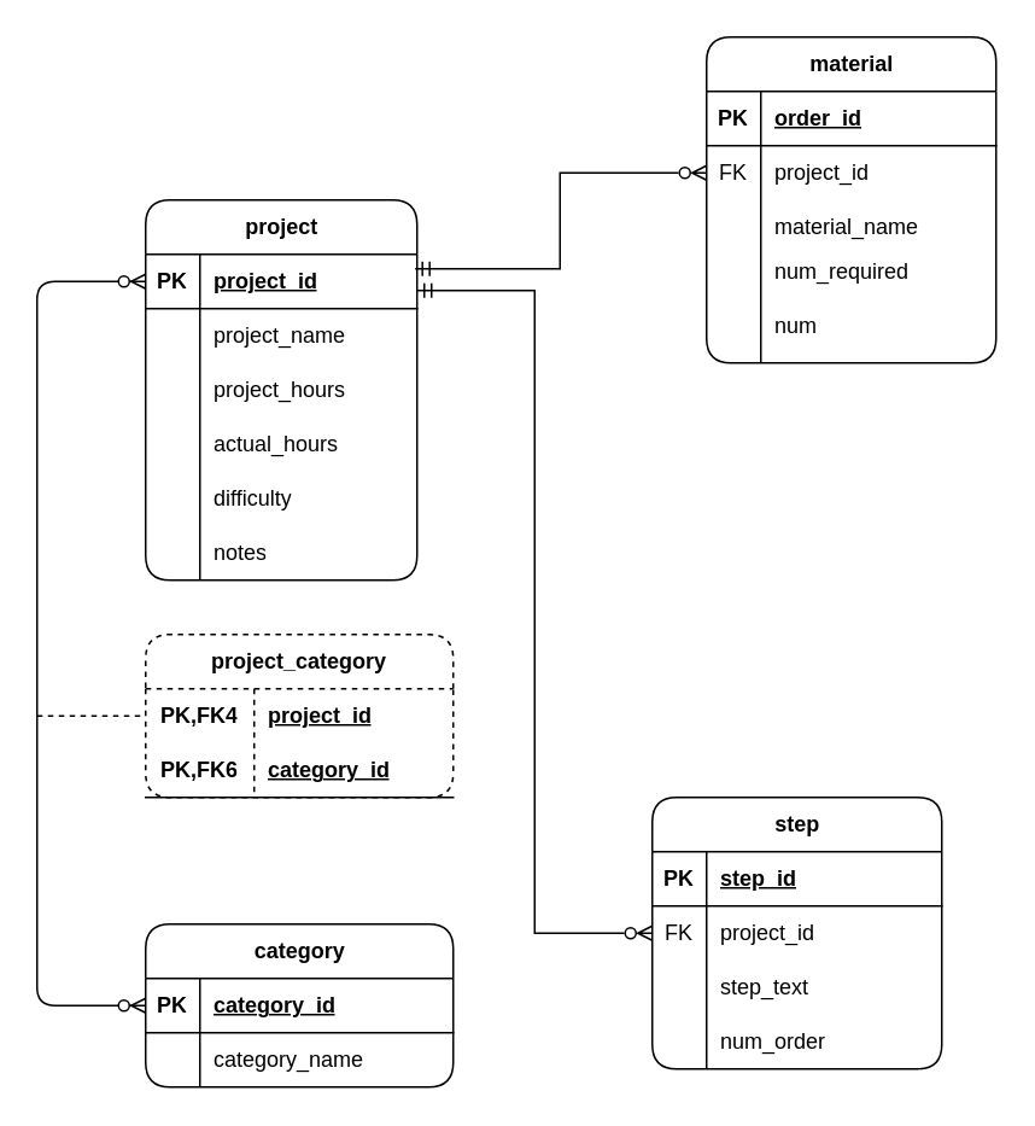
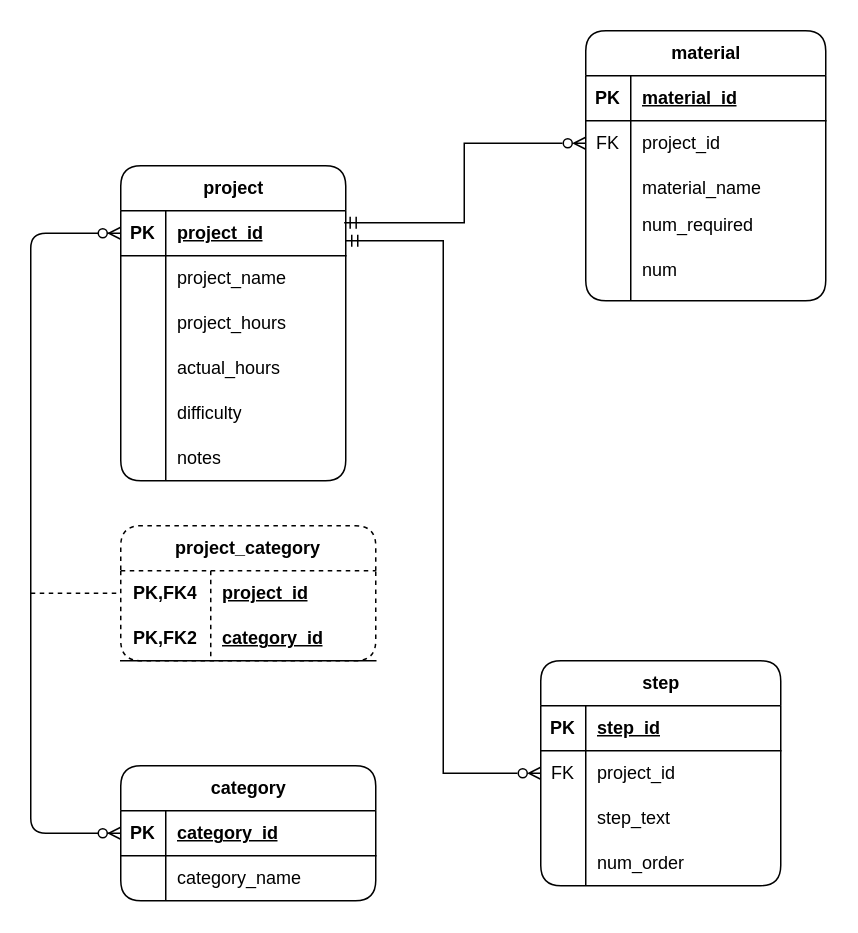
- <mxCell id="24" value="order_id" style="shape=partialRectangle;connectable=0;fillColor=none;top=0;left=0;bottom=0;right=0;align=left;spacingLeft=6;fontStyle=5;overflow=hidden;whiteSpace=wrap;html=1;rounded=1;" vertex="1" parent="22"><mxGeometry x="30" width="130" height="30" as="geometry"><mxRectangle width="130" height="30" as="alternateBounds" /></mxGeometry></mxCell>
+ <mxCell id="24" value="material_id" style="shape=partialRectangle;connectable=0;fillColor=none;top=0;left=0;bottom=0;right=0;align=left;spacingLeft=6;fontStyle=5;overflow=hidden;whiteSpace=wrap;html=1;rounded=1;" vertex="1" parent="22"><mxGeometry x="30" width="130" height="30" as="geometry"><mxRectangle width="130" height="30" as="alternateBounds" /></mxGeometry></mxCell>
- <mxCell id="62" value="PK,FK6" style="shape=partialRectangle;connectable=0;fillColor=none;top=0;left=0;bottom=0;right=0;fontStyle=1;overflow=hidden;html=1;whiteSpace=wrap;rounded=1;" vertex="1" parent="61"><mxGeometry width="60" height="30" as="geometry"><mxRectangle width="60" height="30" as="alternateBounds" /></mxGeometry></mxCell>
+ <mxCell id="62" value="PK,FK2" style="shape=partialRectangle;connectable=0;fillColor=none;top=0;left=0;bottom=0;right=0;fontStyle=1;overflow=hidden;html=1;whiteSpace=wrap;rounded=1;" vertex="1" parent="61"><mxGeometry width="60" height="30" as="geometry"><mxRectangle width="60" height="30" as="alternateBounds" /></mxGeometry></mxCell>
